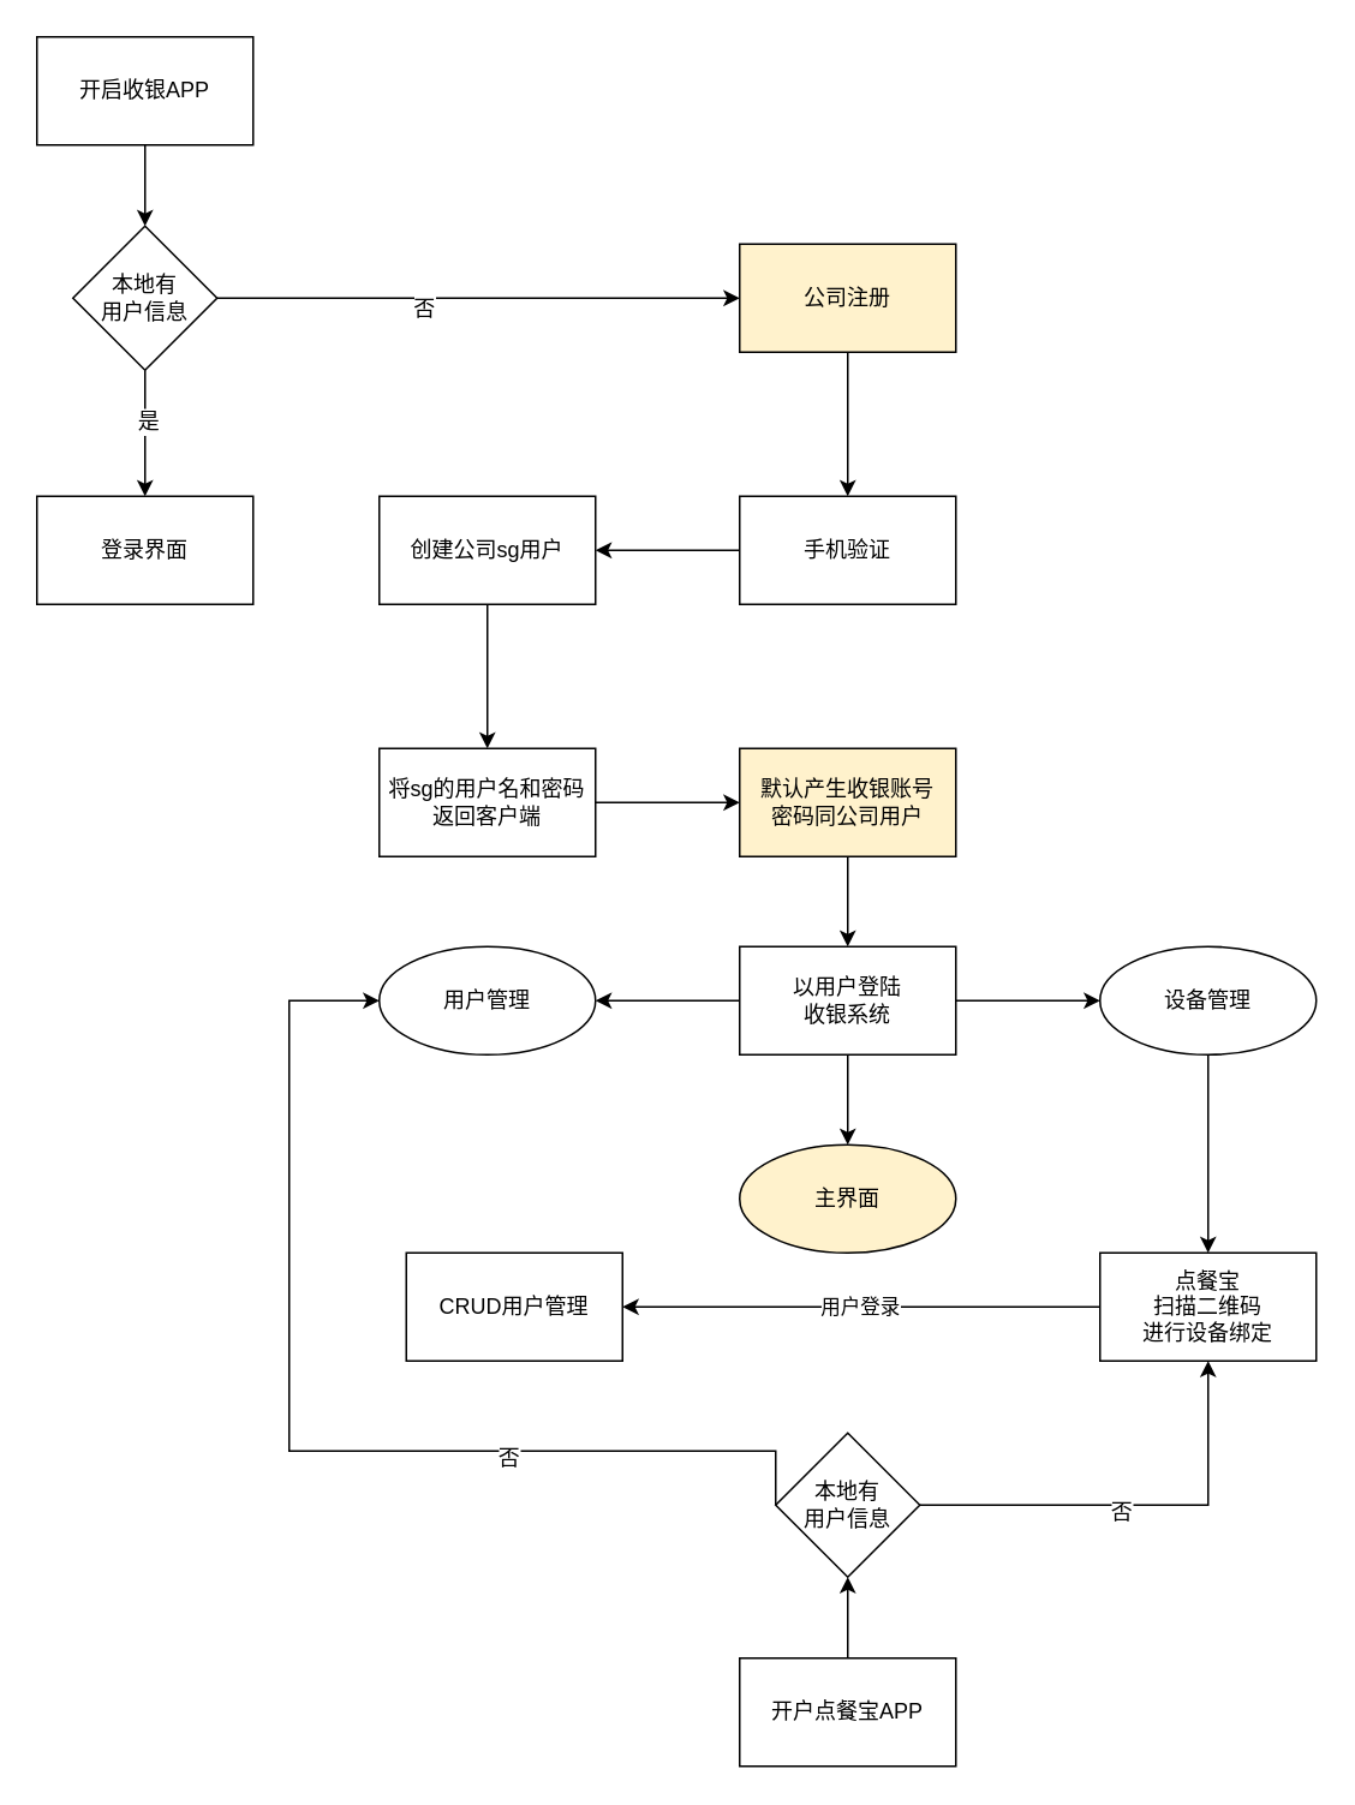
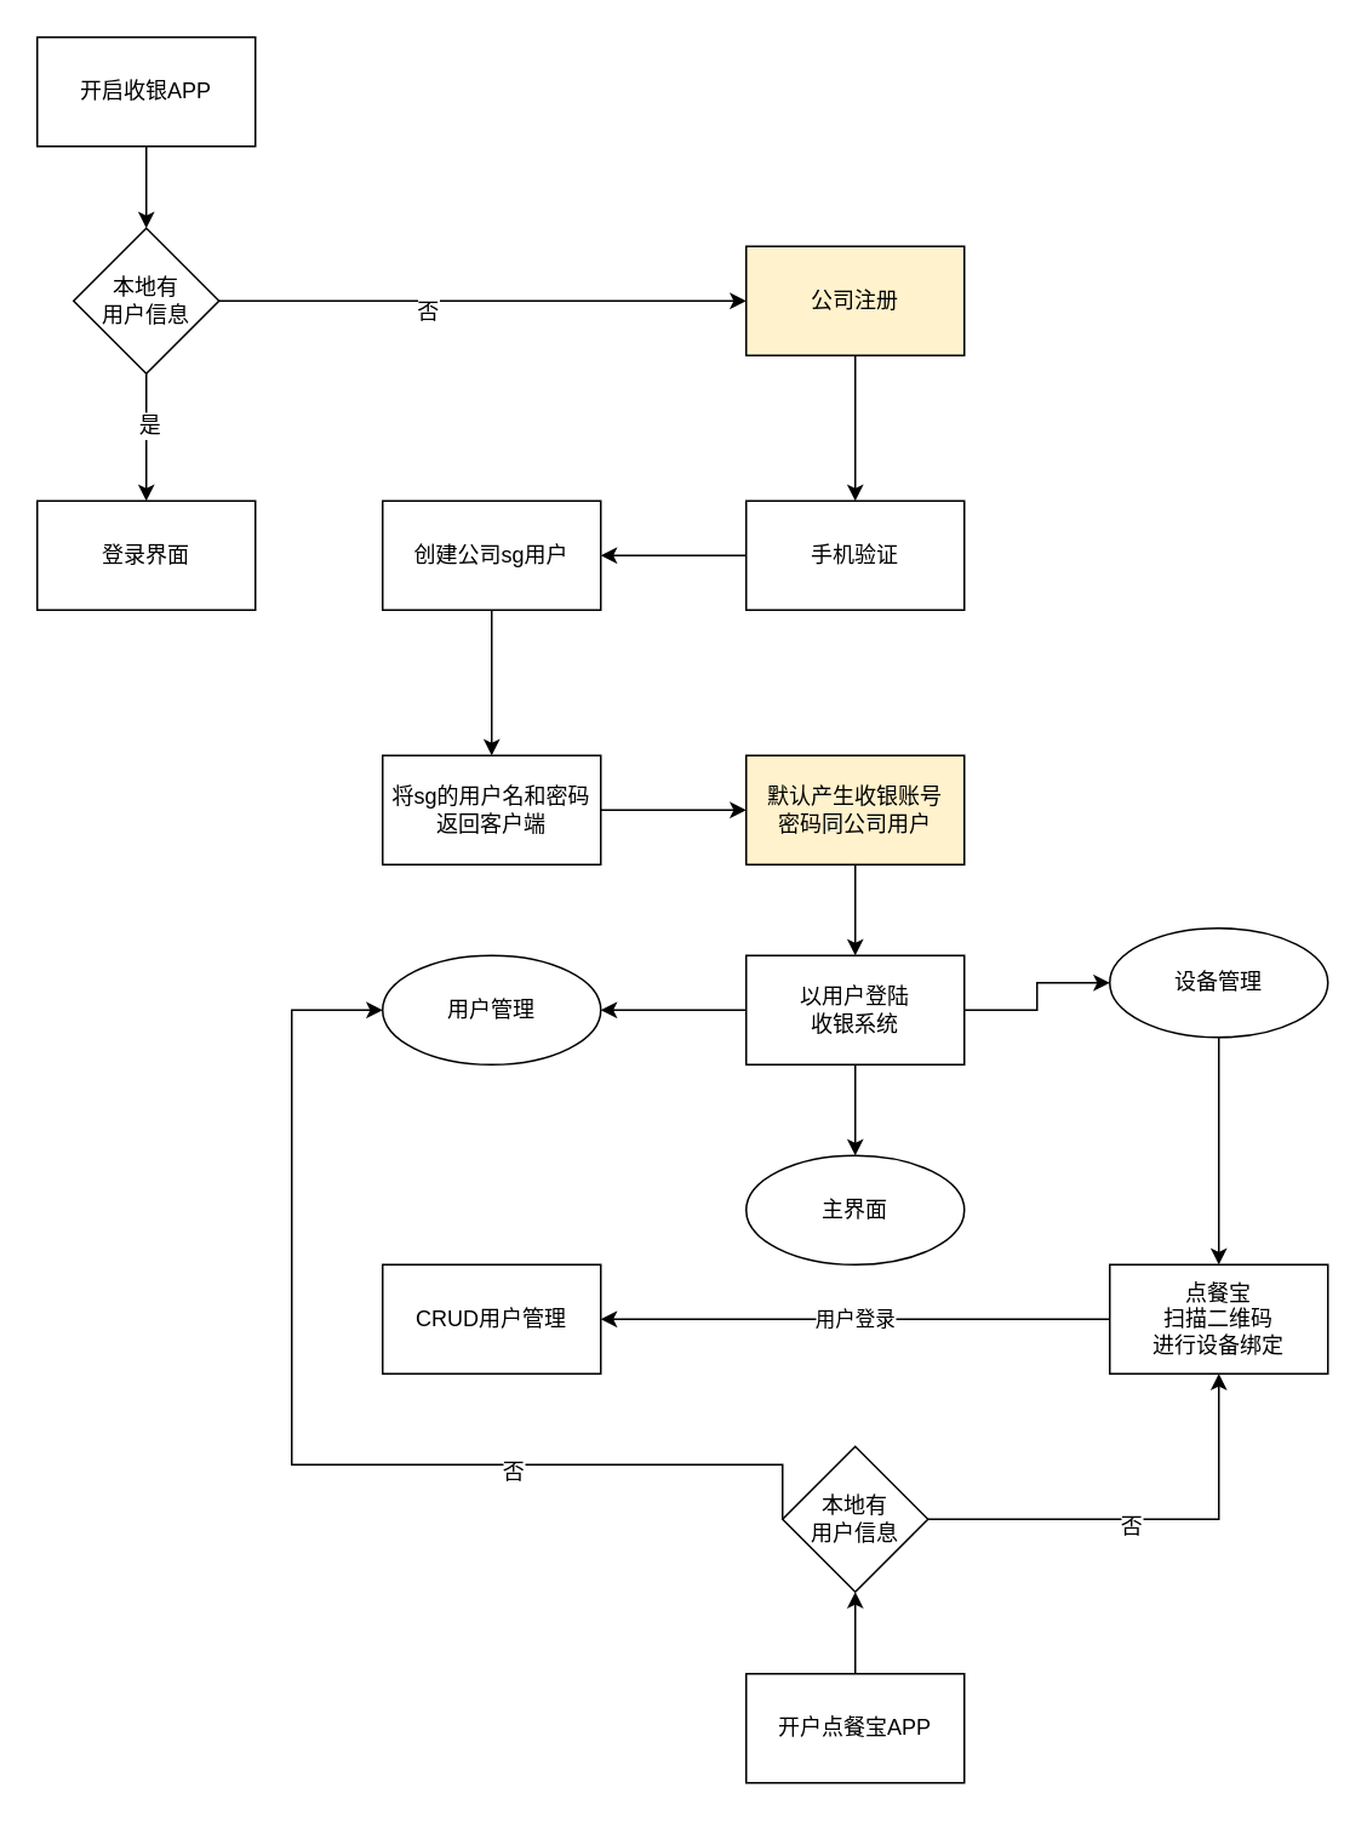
- <mxCell id="19" value="设备管理" style="ellipse;whiteSpace=wrap;html=1;" vertex="1" parent="1"><mxGeometry x="610" y="525" width="120" height="60" as="geometry" /></mxCell>
+ <mxCell id="19" value="设备管理" style="ellipse;whiteSpace=wrap;html=1;" vertex="1" parent="1"><mxGeometry x="610" y="510" width="120" height="60" as="geometry" /></mxCell>
- <mxCell id="37" value="主界面" style="ellipse;whiteSpace=wrap;html=1;fillColor=#fff2cc;" vertex="1" parent="1"><mxGeometry x="410" y="635" width="120" height="60" as="geometry" /></mxCell>
+ <mxCell id="37" value="主界面" style="ellipse;whiteSpace=wrap;html=1;" vertex="1" parent="1"><mxGeometry x="410" y="635" width="120" height="60" as="geometry" /></mxCell>
- <mxCell id="21" value="CRUD用户管理" style="rounded=0;whiteSpace=wrap;html=1;" vertex="1" parent="1"><mxGeometry x="225" y="695" width="120" height="60" as="geometry" /></mxCell>
+ <mxCell id="21" value="CRUD用户管理" style="rounded=0;whiteSpace=wrap;html=1;" vertex="1" parent="1"><mxGeometry x="210" y="695" width="120" height="60" as="geometry" /></mxCell>
